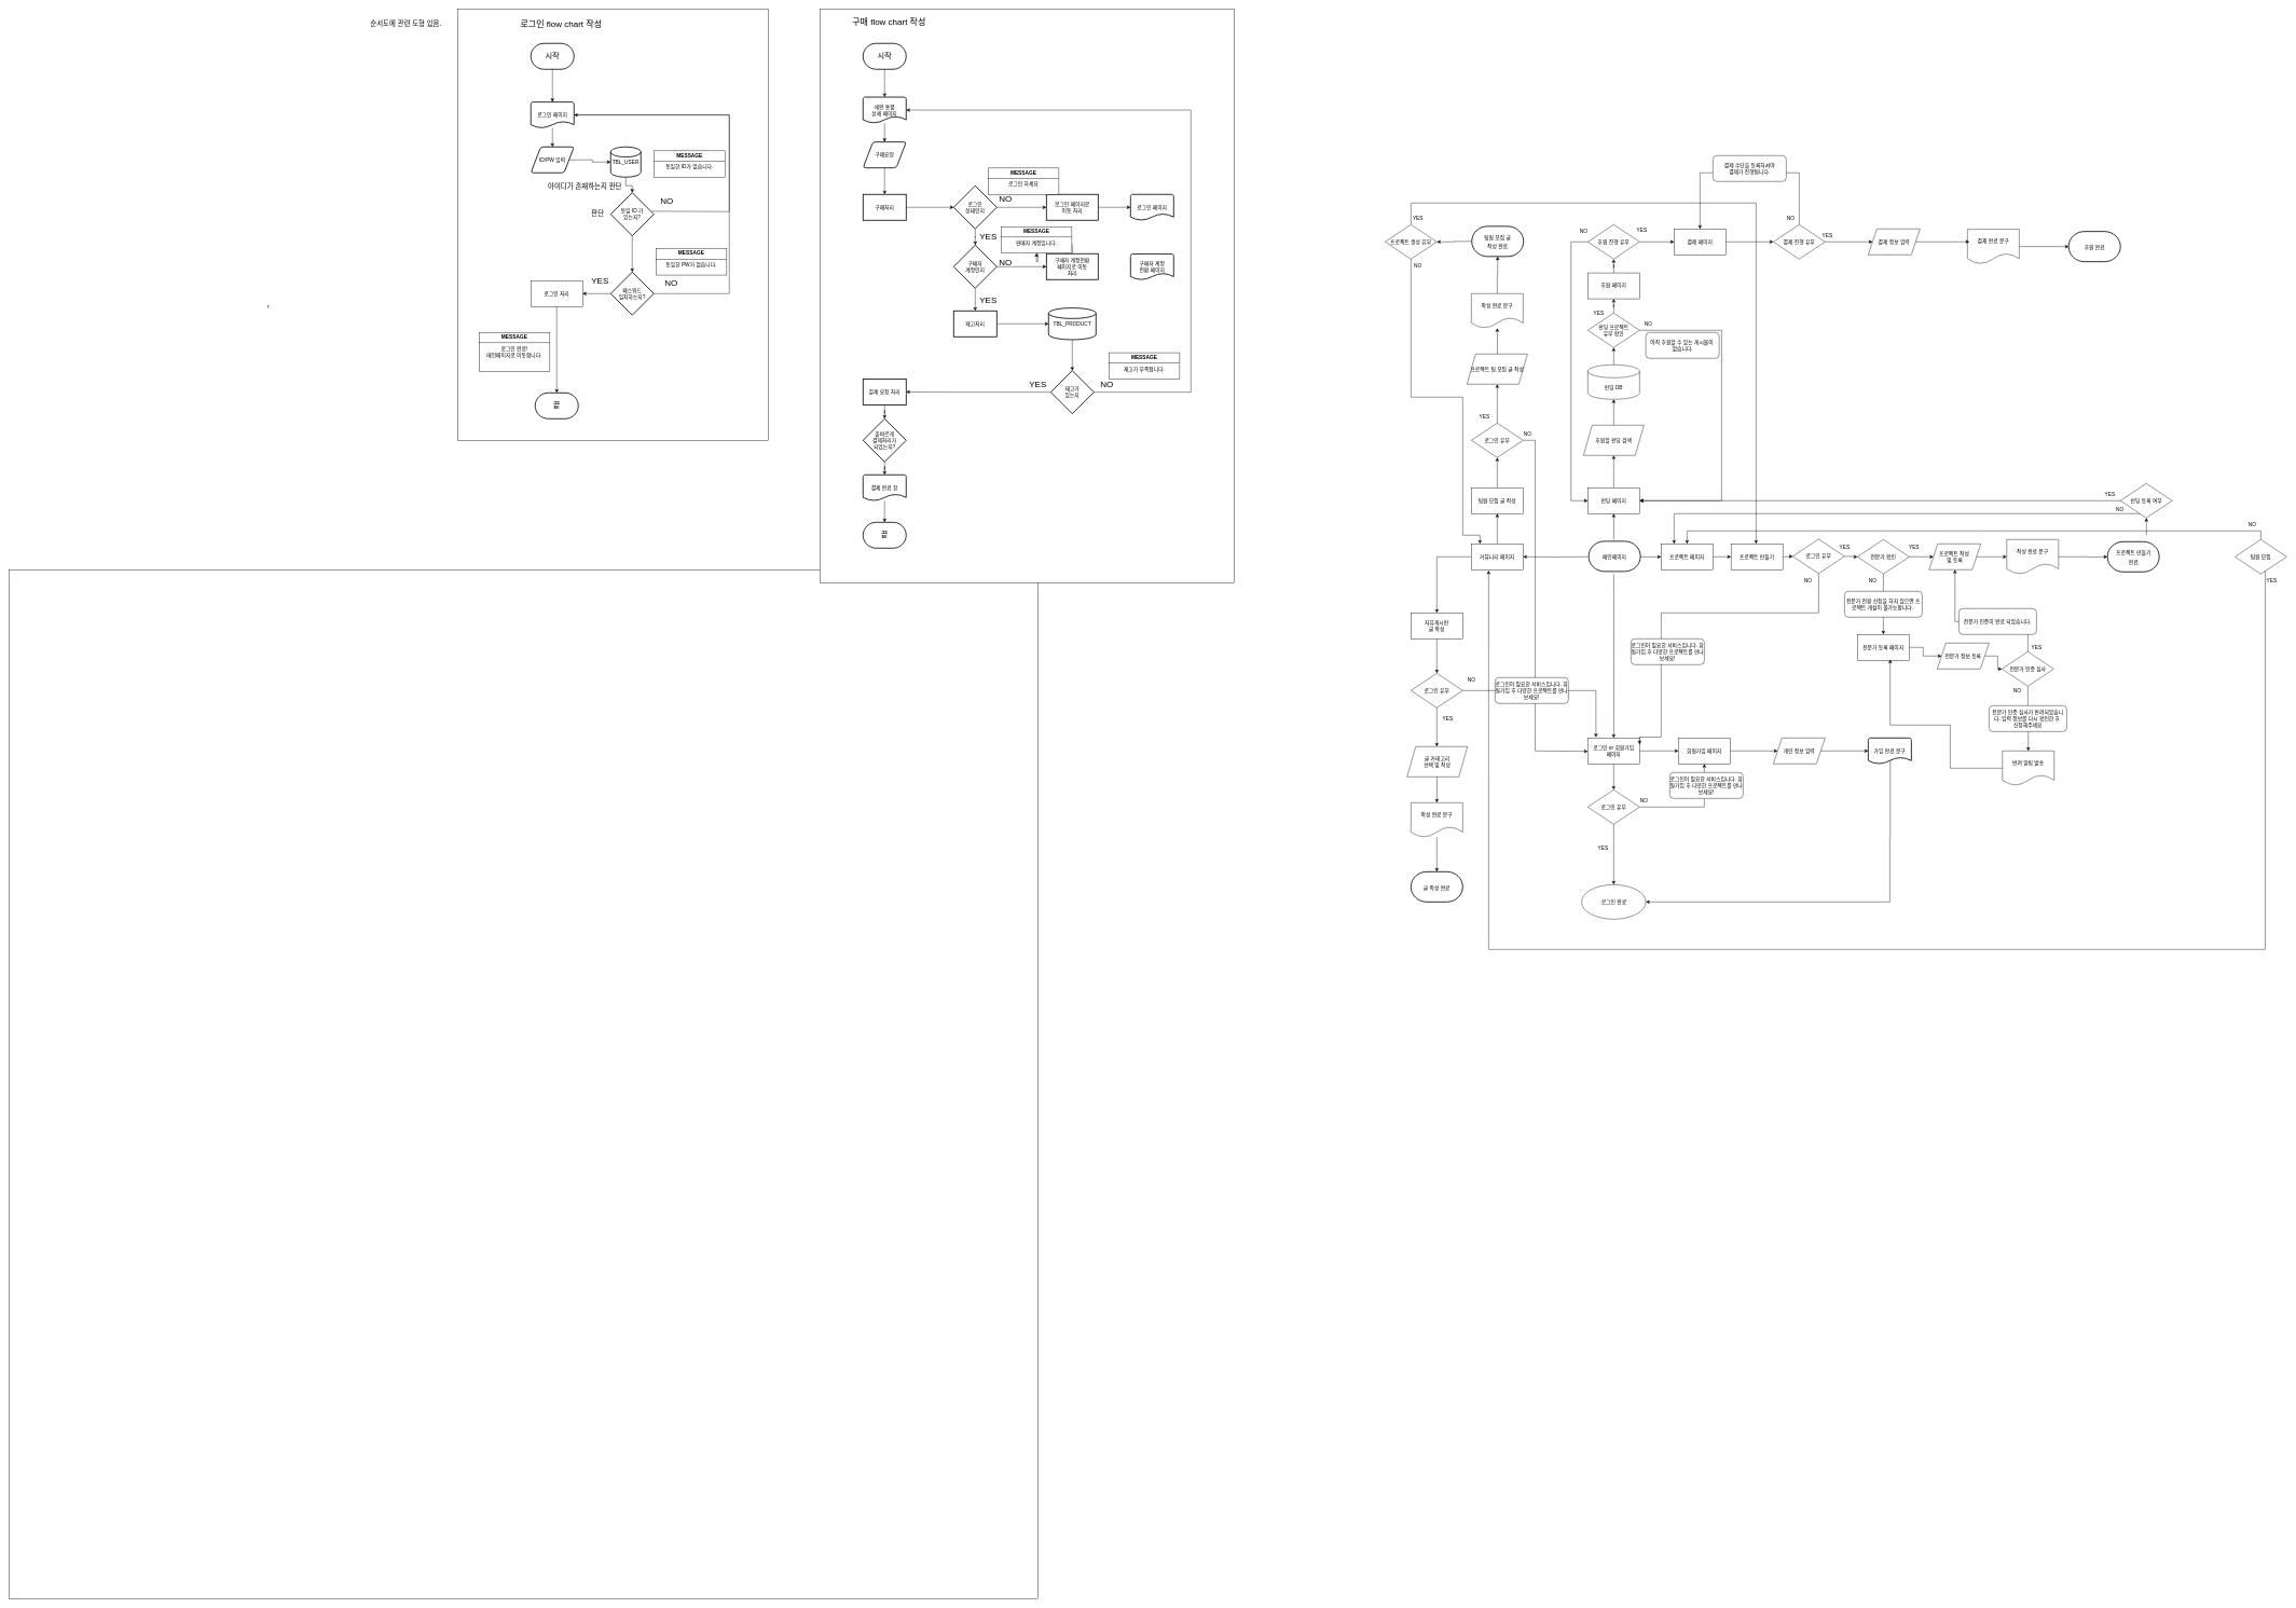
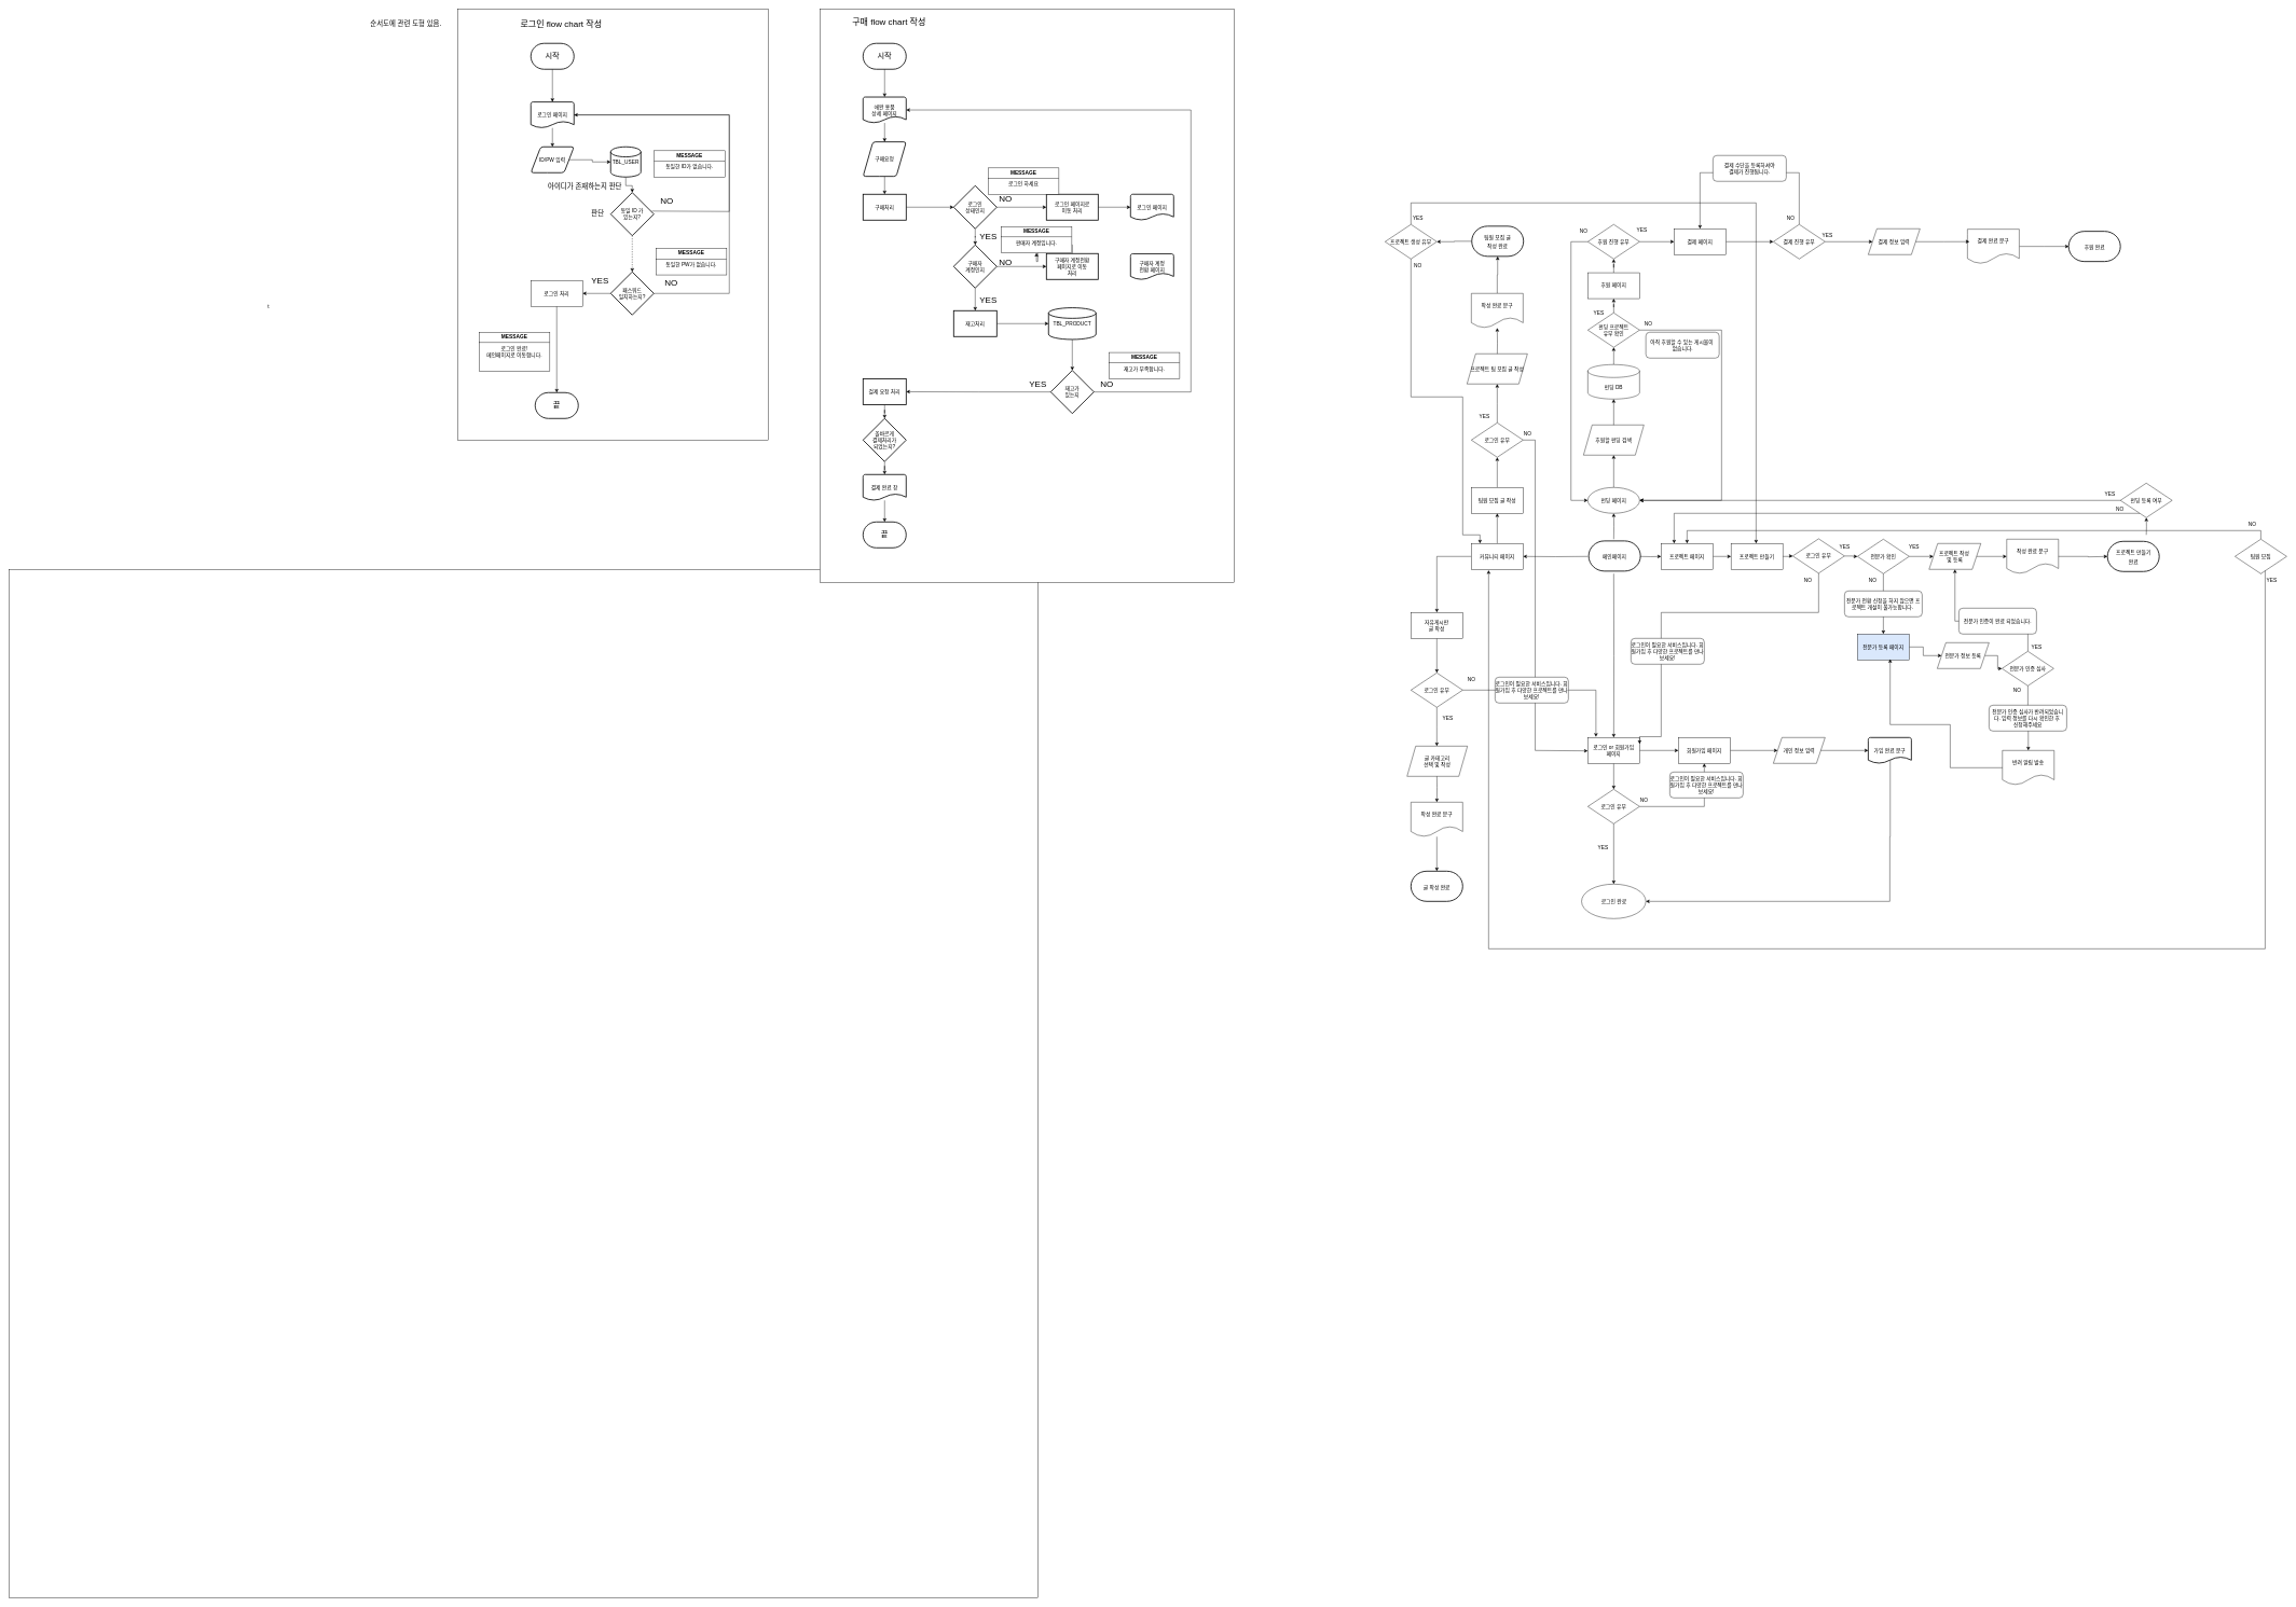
- <mxCell id="41" value="구매요청" style="shape=parallelogram;html=1;strokeWidth=2;perimeter=parallelogramPerimeter;whiteSpace=wrap;rounded=1;arcSize=12;size=0.23;" parent="1" vertex="1"><mxGeometry x="2000" y="328.5" width="100" height="60" as="geometry" /></mxCell>
+ <mxCell id="41" value="구매요청" style="shape=parallelogram;html=1;strokeWidth=2;perimeter=parallelogramPerimeter;whiteSpace=wrap;rounded=1;arcSize=12;size=0.23;" parent="1" vertex="1"><mxGeometry x="2000" y="328.5" width="100" height="80" as="geometry" /></mxCell>
- <mxCell id="19" value="" style="edgeStyle=orthogonalEdgeStyle;rounded=0;orthogonalLoop=1;jettySize=auto;html=1;" parent="1" source="20" target="26" edge="1"><mxGeometry relative="1" as="geometry" /></mxCell>
+ <mxCell id="19" value="" style="edgeStyle=orthogonalEdgeStyle;rounded=0;orthogonalLoop=1;jettySize=auto;html=1;dashed=1;" parent="1" source="20" target="26" edge="1"><mxGeometry relative="1" as="geometry" /></mxCell>
- <mxCell id="128" value="펀딩 페이지" style="whiteSpace=wrap;html=1;" parent="1" vertex="1"><mxGeometry x="3680" y="1130" width="120" height="60" as="geometry" /></mxCell>
+ <mxCell id="128" value="펀딩 페이지" style="ellipse;whiteSpace=wrap;html=1;" parent="1" vertex="1"><mxGeometry x="3680" y="1130" width="120" height="60" as="geometry" /></mxCell>
- <mxCell id="107" value="전문가 등록 페이지" style="whiteSpace=wrap;html=1;" parent="1" vertex="1"><mxGeometry x="4305" y="1470" width="120" height="60" as="geometry" /></mxCell>
+ <mxCell id="107" value="전문가 등록 페이지" style="whiteSpace=wrap;html=1;fillColor=#dae8fc;" parent="1" vertex="1"><mxGeometry x="4305" y="1470" width="120" height="60" as="geometry" /></mxCell>
